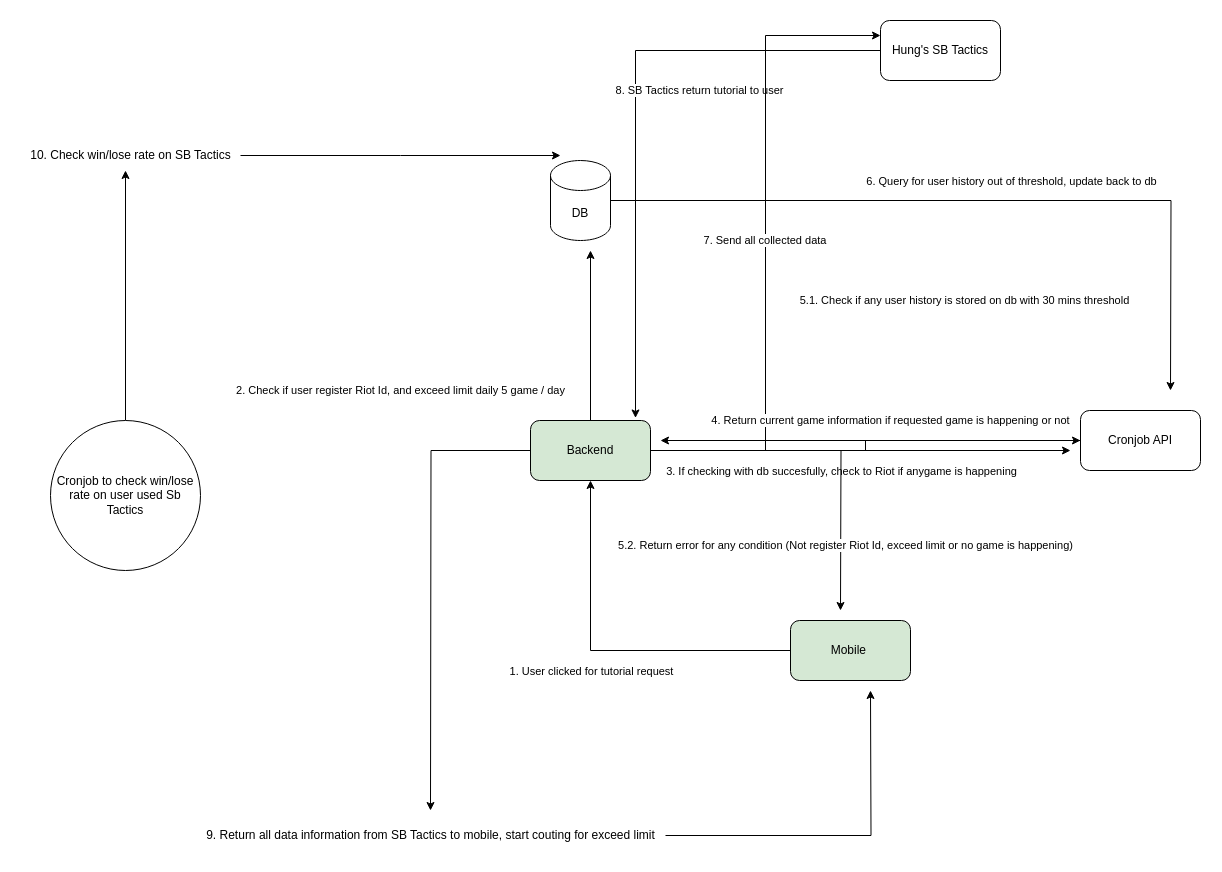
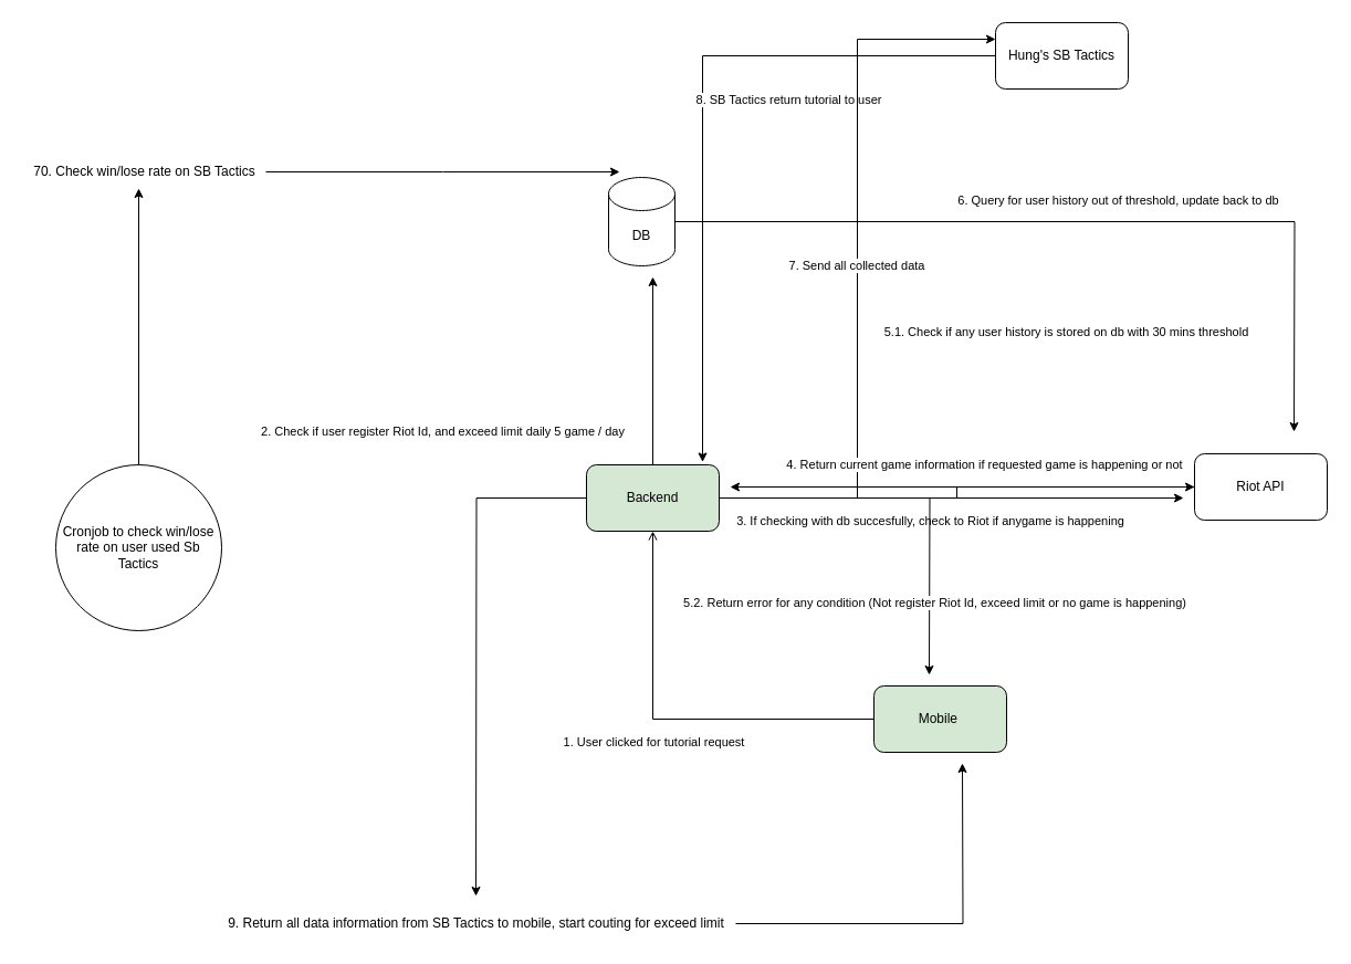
- <mxCell id="6" value="Hung's SB Tactics" style="rounded=1;whiteSpace=wrap;html=1;" vertex="1" parent="1"><mxGeometry x="880" y="20" width="120" height="60" as="geometry" /></mxCell>
+ <mxCell id="6" value="Hung's SB Tactics" style="rounded=1;whiteSpace=wrap;html=1;" vertex="1" parent="1"><mxGeometry x="900" y="20" width="120" height="60" as="geometry" /></mxCell>
- <mxCell id="27" value="10. Check win/lose rate on SB Tactics" style="text;html=1;align=center;verticalAlign=middle;resizable=0;points=[];autosize=1;strokeColor=none;fillColor=none;" vertex="1" parent="1"><mxGeometry x="20" y="140" width="220" height="30" as="geometry" /></mxCell>
+ <mxCell id="27" value="70. Check win/lose rate on SB Tactics" style="text;html=1;align=center;verticalAlign=middle;resizable=0;points=[];autosize=1;strokeColor=none;fillColor=none;" vertex="1" parent="1"><mxGeometry x="20" y="140" width="220" height="30" as="geometry" /></mxCell>
- <mxCell id="21" value="Cronjob API" style="rounded=1;whiteSpace=wrap;html=1;" vertex="1" parent="1"><mxGeometry x="1080" y="410" width="120" height="60" as="geometry" /></mxCell>
+ <mxCell id="21" value="Riot API" style="rounded=1;whiteSpace=wrap;html=1;" vertex="1" parent="1"><mxGeometry x="1080" y="410" width="120" height="60" as="geometry" /></mxCell>
- <mxCell id="2" style="edgeStyle=orthogonalEdgeStyle;rounded=0;orthogonalLoop=1;jettySize=auto;html=1;" edge="1" parent="1" source="4" target="16"><mxGeometry relative="1" as="geometry" /></mxCell>
+ <mxCell id="2" style="edgeStyle=orthogonalEdgeStyle;rounded=0;orthogonalLoop=1;jettySize=auto;html=1;endArrow=open;" edge="1" parent="1" source="4" target="16"><mxGeometry relative="1" as="geometry" /></mxCell>
